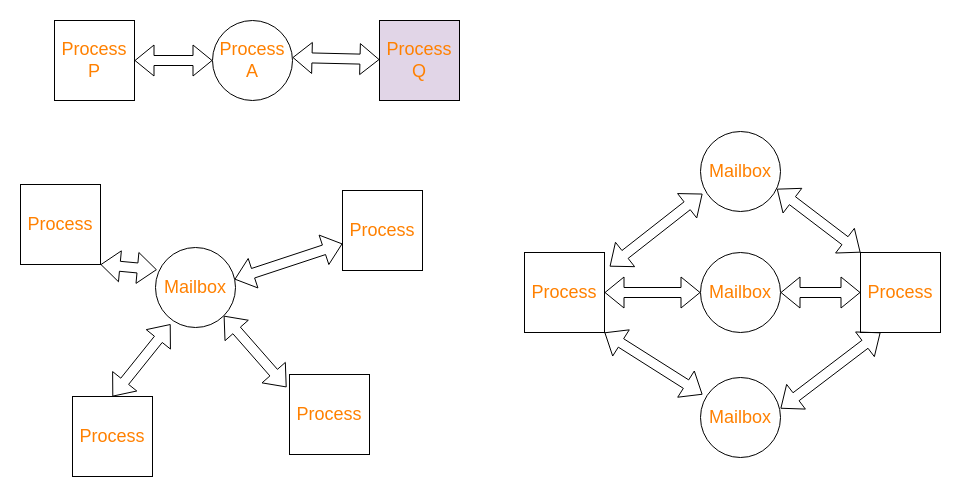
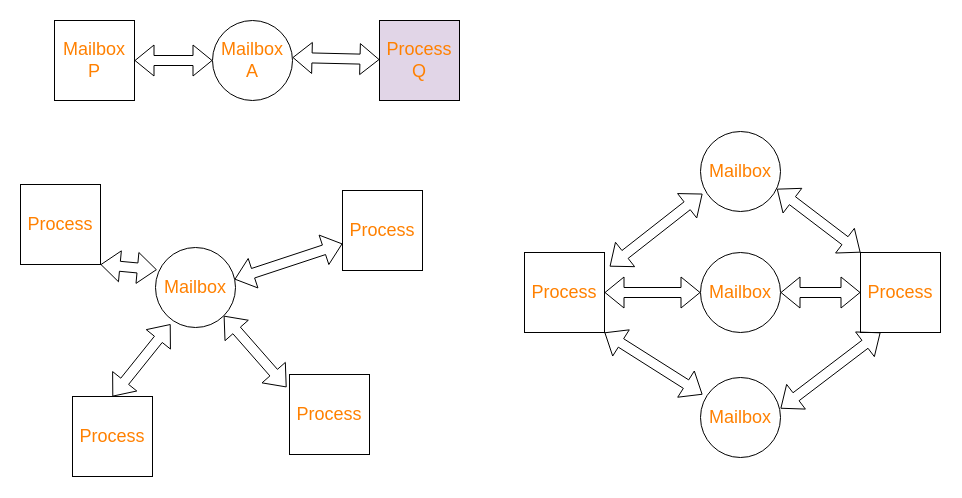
- <mxCell id="2" value="&lt;font color=&quot;#ff8000&quot; style=&quot;font-size: 18px;&quot;&gt;Process P&lt;/font&gt;" style="whiteSpace=wrap;html=1;aspect=fixed;" vertex="1" parent="1"><mxGeometry x="54" y="20" width="80" height="80" as="geometry" /></mxCell>
+ <mxCell id="2" value="&lt;font color=&quot;#ff8000&quot; style=&quot;font-size: 18px;&quot;&gt;Mailbox P&lt;/font&gt;" style="whiteSpace=wrap;html=1;aspect=fixed;" vertex="1" parent="1"><mxGeometry x="54" y="20" width="80" height="80" as="geometry" /></mxCell>
- <mxCell id="4" value="Process A" style="ellipse;whiteSpace=wrap;html=1;aspect=fixed;fontSize=18;fontColor=#FF8000;" vertex="1" parent="1"><mxGeometry x="212" y="20" width="80" height="80" as="geometry" /></mxCell>
+ <mxCell id="4" value="Mailbox A" style="ellipse;whiteSpace=wrap;html=1;aspect=fixed;fontSize=18;fontColor=#FF8000;" vertex="1" parent="1"><mxGeometry x="212" y="20" width="80" height="80" as="geometry" /></mxCell>
